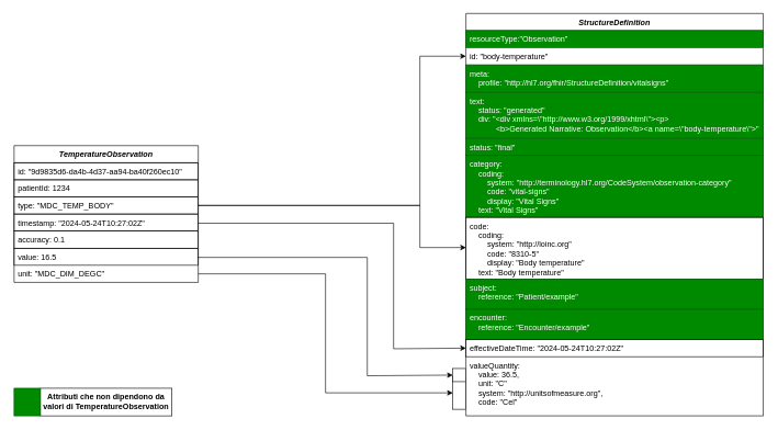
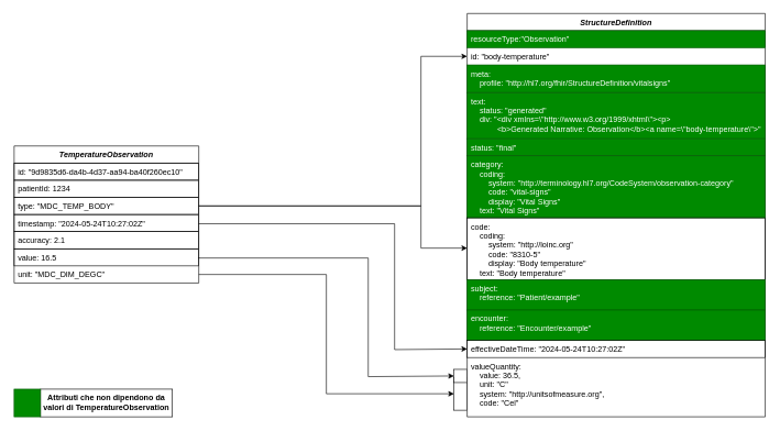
- <mxCell id="7" value="accuracy: 0.1" style="text;align=left;verticalAlign=top;spacingLeft=4;spacingRight=4;overflow=hidden;rotatable=0;points=[[0,0.5],[1,0.5]];portConstraint=eastwest;strokeColor=default;" parent="2" vertex="1"><mxGeometry y="130" width="280" height="26" as="geometry" /></mxCell>
+ <mxCell id="7" value="accuracy: 2.1" style="text;align=left;verticalAlign=top;spacingLeft=4;spacingRight=4;overflow=hidden;rotatable=0;points=[[0,0.5],[1,0.5]];portConstraint=eastwest;strokeColor=default;" parent="2" vertex="1"><mxGeometry y="130" width="280" height="26" as="geometry" /></mxCell>
